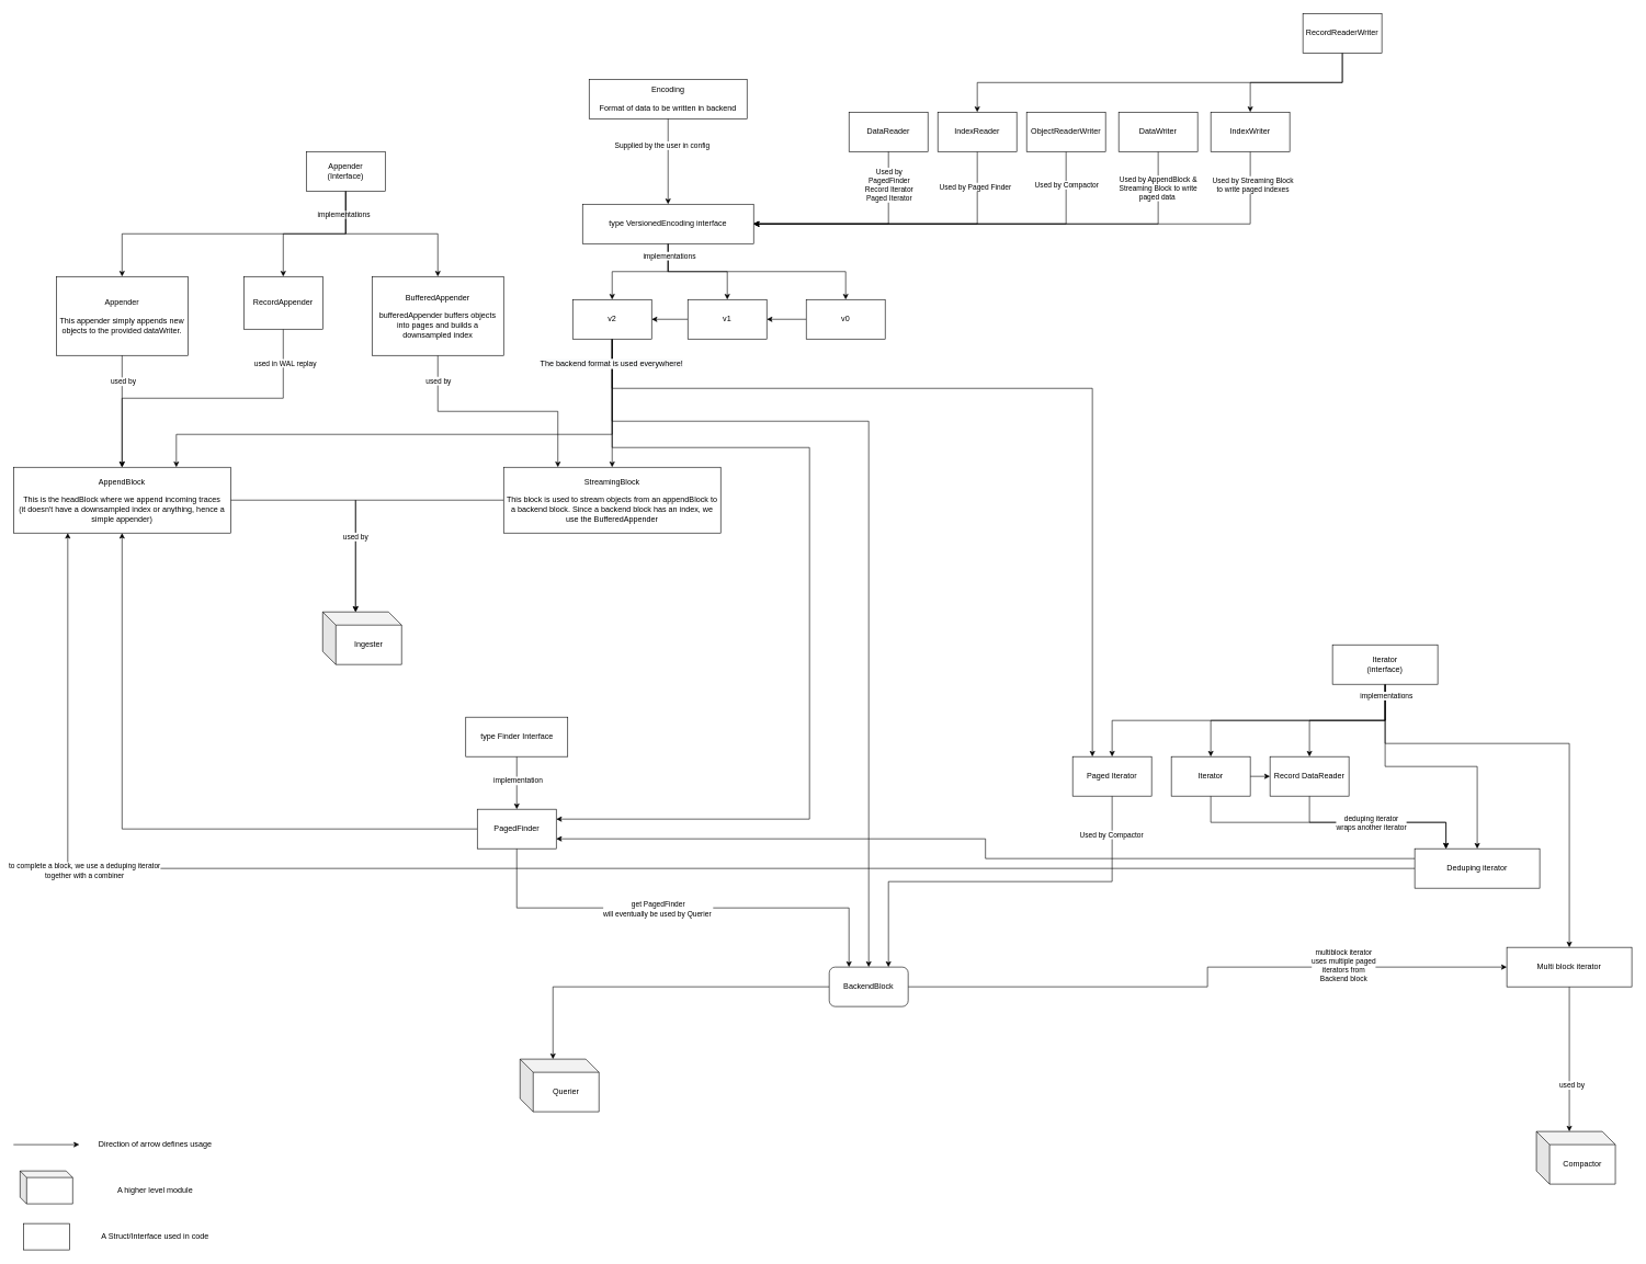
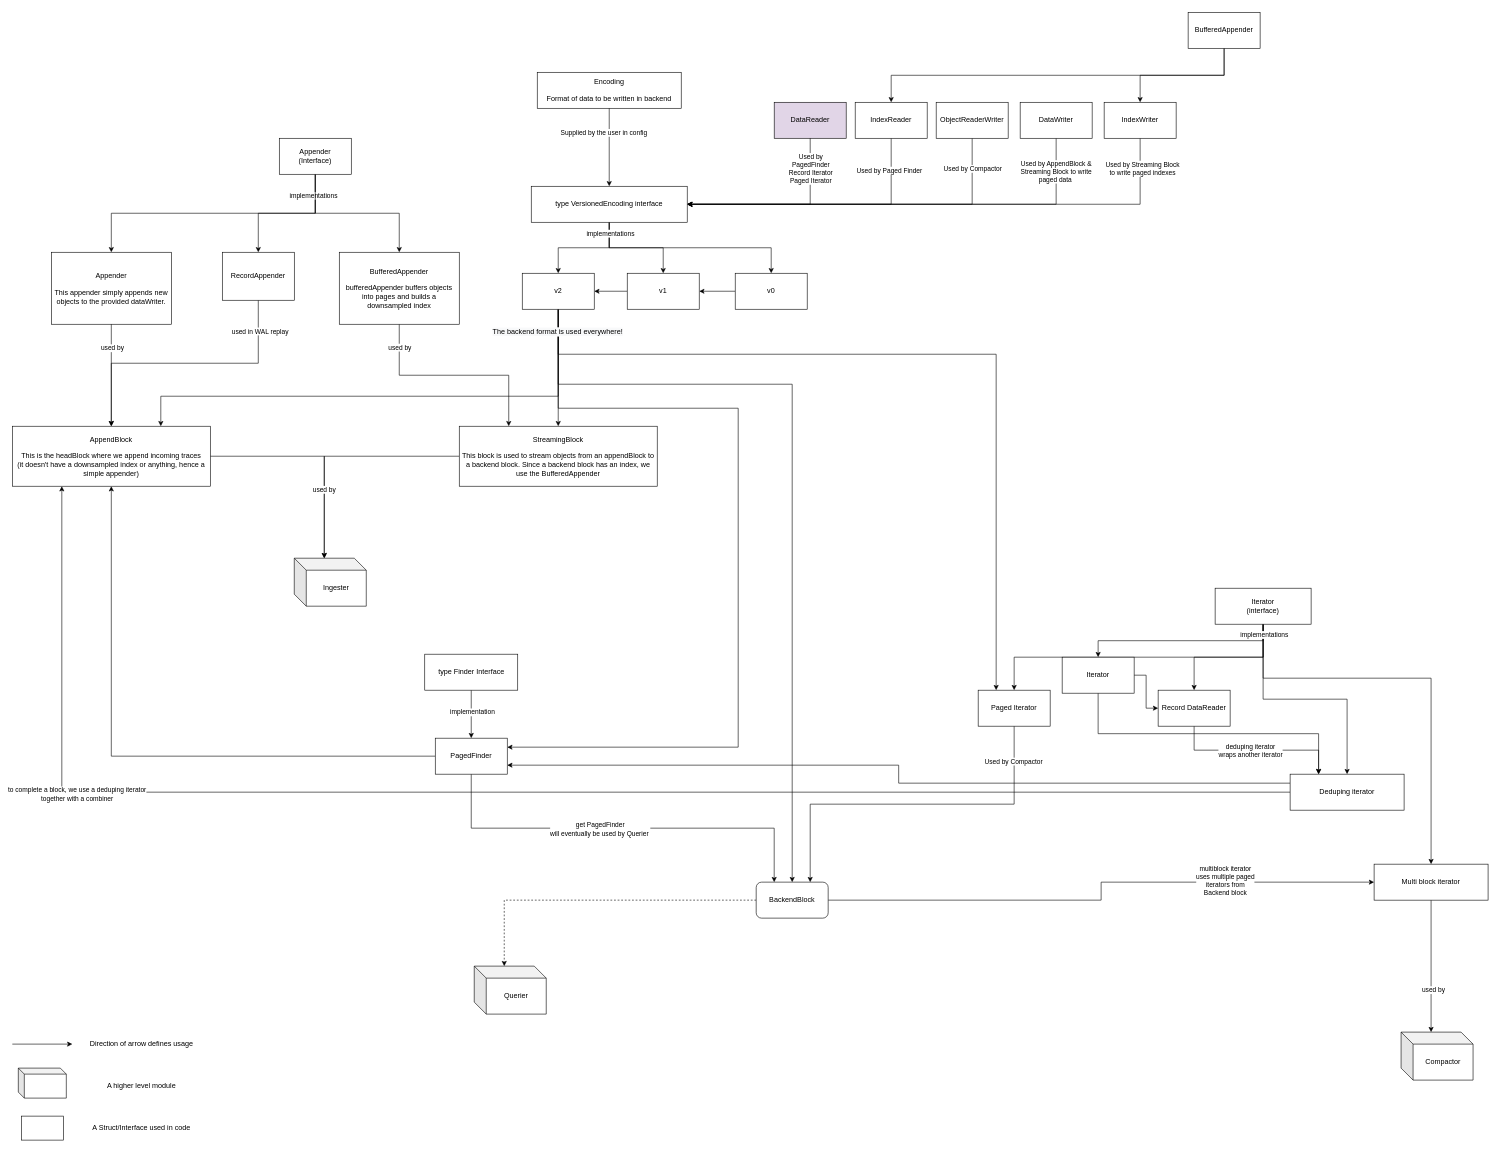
- <mxCell id="88" value="RecordReaderWriter" style="whiteSpace=wrap;html=1;" vertex="1" parent="1"><mxGeometry x="1980" y="20" width="120" height="60" as="geometry" /></mxCell>
+ <mxCell id="88" value="BufferedAppender" style="whiteSpace=wrap;html=1;" vertex="1" parent="1"><mxGeometry x="1980" y="20" width="120" height="60" as="geometry" /></mxCell>
- <mxCell id="73" value="DataReader" style="whiteSpace=wrap;html=1;" vertex="1" parent="1"><mxGeometry x="1290" y="170" width="120" height="60" as="geometry" /></mxCell>
+ <mxCell id="73" value="DataReader" style="whiteSpace=wrap;html=1;fillColor=#e1d5e7;" vertex="1" parent="1"><mxGeometry x="1290" y="170" width="120" height="60" as="geometry" /></mxCell>
- <mxCell id="56" value="Iterator" style="whiteSpace=wrap;html=1;" vertex="1" parent="1"><mxGeometry x="1780" y="1150" width="120" height="60" as="geometry" /></mxCell>
+ <mxCell id="56" value="Iterator" style="whiteSpace=wrap;html=1;" vertex="1" parent="1"><mxGeometry x="1770" y="1095" width="120" height="60" as="geometry" /></mxCell>
- <mxCell id="39" style="edgeStyle=orthogonalEdgeStyle;rounded=0;orthogonalLoop=1;jettySize=auto;html=1;exitX=0;exitY=0.5;exitDx=0;exitDy=0;entryX=0;entryY=0;entryDx=50;entryDy=0;entryPerimeter=0;" edge="1" parent="1" source="40" target="91"><mxGeometry relative="1" as="geometry" /></mxCell>
+ <mxCell id="39" style="edgeStyle=orthogonalEdgeStyle;rounded=0;orthogonalLoop=1;jettySize=auto;html=1;exitX=0;exitY=0.5;exitDx=0;exitDy=0;entryX=0;entryY=0;entryDx=50;entryDy=0;entryPerimeter=0;dashed=1;" edge="1" parent="1" source="40" target="91"><mxGeometry relative="1" as="geometry" /></mxCell>
